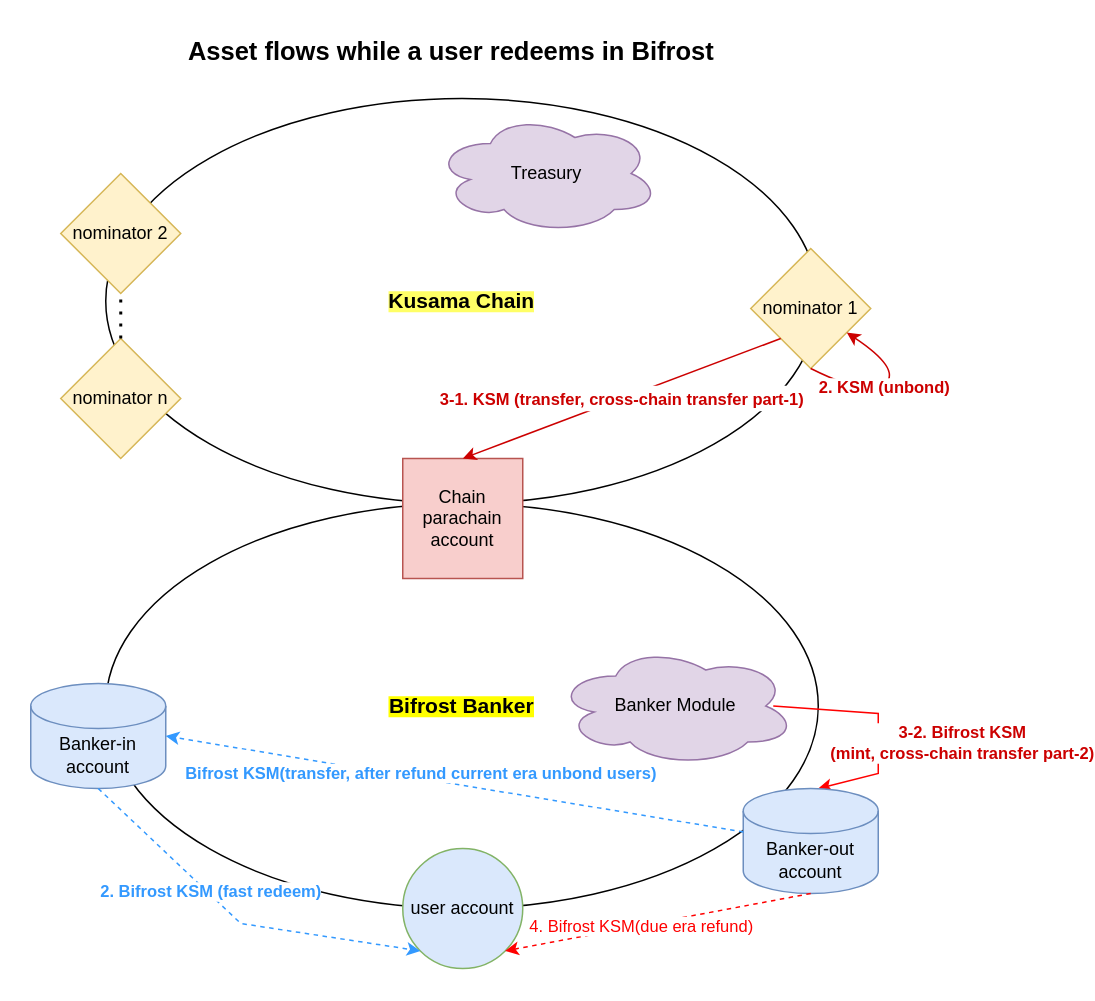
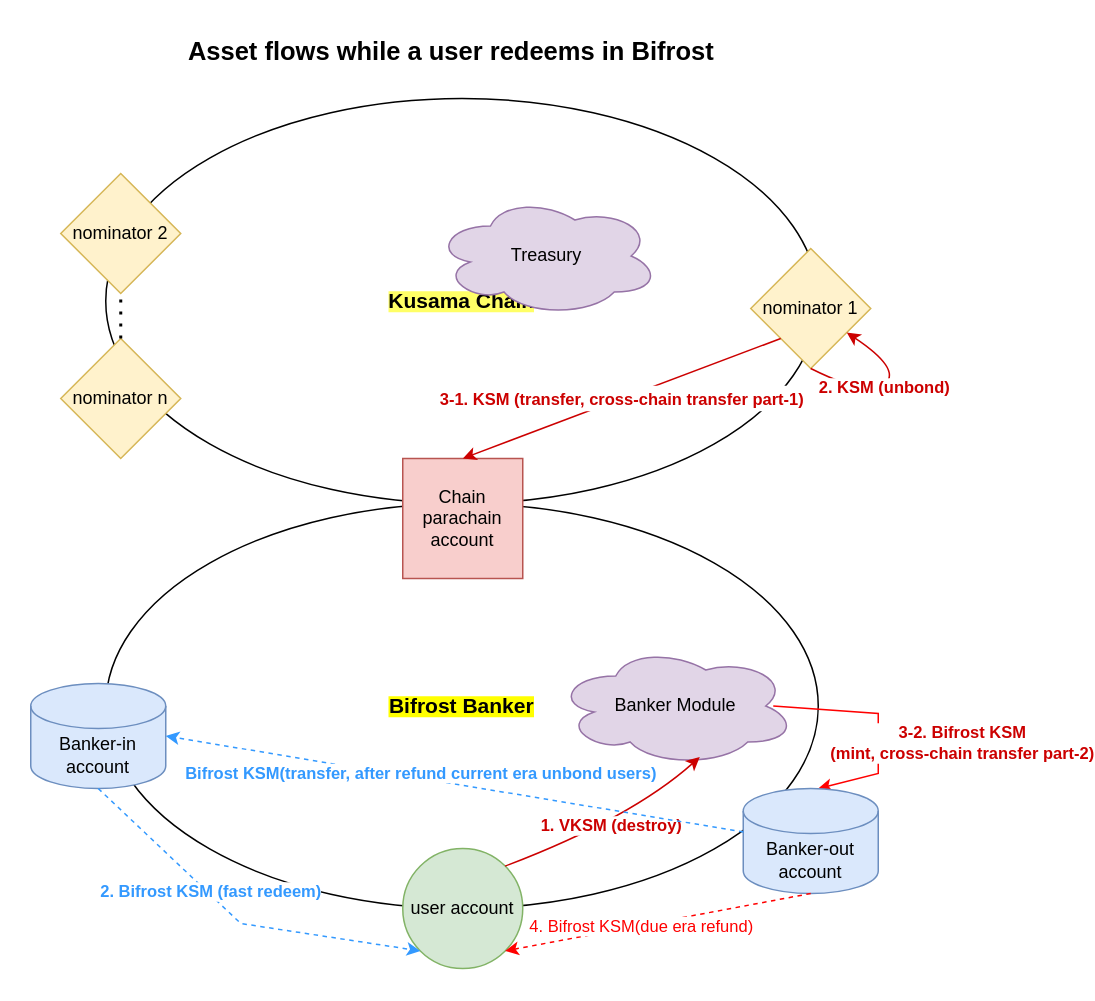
- <mxCell id="10" value="Treasury" style="ellipse;shape=cloud;whiteSpace=wrap;html=1;fillColor=#e1d5e7;strokeColor=#9673a6;" parent="1" vertex="1"><mxGeometry x="289" y="75" width="150" height="80" as="geometry" /></mxCell>
+ <mxCell id="10" value="Treasury" style="ellipse;shape=cloud;whiteSpace=wrap;html=1;fillColor=#e1d5e7;strokeColor=#9673a6;" parent="1" vertex="1"><mxGeometry x="289" y="130" width="150" height="80" as="geometry" /></mxCell>
+ <mxCell id="11" value="&lt;b&gt;1. VKSM (destroy)&lt;/b&gt;" style="curved=1;endArrow=classic;html=1;rounded=0;fontSize=11;fontColor=#CC0000;strokeColor=#CC0000;entryX=0.6;entryY=0.925;entryDx=0;entryDy=0;entryPerimeter=0;exitX=1;exitY=0;exitDx=0;exitDy=0;" parent="1" source="7" target="9" edge="1"><mxGeometry width="50" height="50" relative="1" as="geometry"><mxPoint x="140" y="655" as="sourcePoint" /><mxPoint x="190" y="605" as="targetPoint" /><Array as="points"><mxPoint x="420" y="545" /></Array></mxGeometry></mxCell>
- <mxCell id="7" value="user account" style="ellipse;whiteSpace=wrap;html=1;aspect=fixed;fillColor=#dae8fc;strokeColor=#82b366;" parent="1" vertex="1"><mxGeometry x="268" y="565" width="80" height="80" as="geometry" /></mxCell>
+ <mxCell id="7" value="user account" style="ellipse;whiteSpace=wrap;html=1;aspect=fixed;fillColor=#d5e8d4;strokeColor=#82b366;" parent="1" vertex="1"><mxGeometry x="268" y="565" width="80" height="80" as="geometry" /></mxCell>
